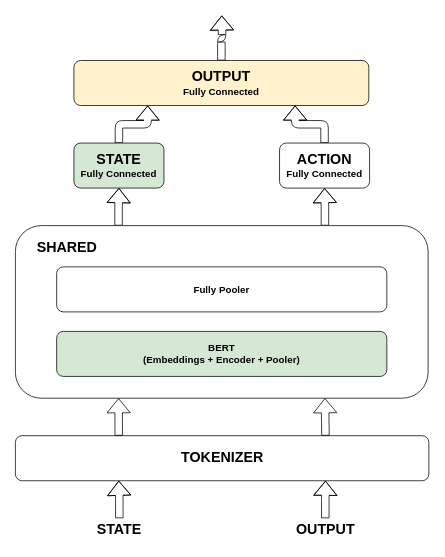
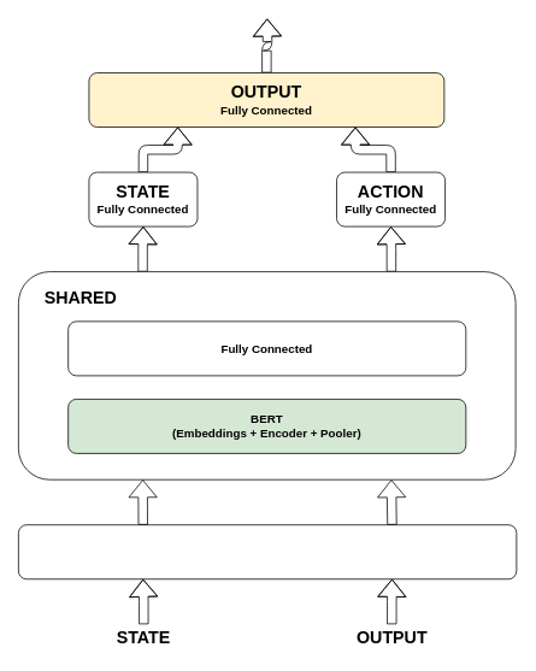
- <mxCell id="17" value="&lt;b&gt;&lt;font style=&quot;font-size: 19px&quot;&gt;STATE&lt;/font&gt;&lt;br&gt;Fully Connected&lt;br&gt;&lt;/b&gt;" style="rounded=1;whiteSpace=wrap;html=1;fontSize=13;fillColor=#d5e8d4;" parent="1" vertex="1"><mxGeometry x="98" y="190" width="120" height="60" as="geometry" /></mxCell>
+ <mxCell id="17" value="&lt;b&gt;&lt;font style=&quot;font-size: 19px&quot;&gt;STATE&lt;/font&gt;&lt;br&gt;Fully Connected&lt;br&gt;&lt;/b&gt;" style="rounded=1;whiteSpace=wrap;html=1;fontSize=13;" parent="1" vertex="1"><mxGeometry x="98" y="190" width="120" height="60" as="geometry" /></mxCell>
- <mxCell id="11" value="&lt;b&gt;&lt;font style=&quot;font-size: 13px&quot;&gt;Fully Pooler&lt;/font&gt;&lt;/b&gt;" style="rounded=1;whiteSpace=wrap;html=1;" parent="1" vertex="1"><mxGeometry x="75" y="355" width="440" height="60" as="geometry" /></mxCell>
+ <mxCell id="11" value="&lt;b&gt;&lt;font style=&quot;font-size: 13px&quot;&gt;Fully Connected&lt;/font&gt;&lt;/b&gt;" style="rounded=1;whiteSpace=wrap;html=1;" parent="1" vertex="1"><mxGeometry x="75" y="355" width="440" height="60" as="geometry" /></mxCell>
- <mxCell id="15" value="&lt;b&gt;&lt;font style=&quot;font-size: 19px&quot;&gt;TOKENIZER&lt;/font&gt;&lt;/b&gt;" style="text;html=1;strokeColor=none;fillColor=none;align=center;verticalAlign=middle;whiteSpace=wrap;rounded=1;" parent="1" vertex="1"><mxGeometry x="219" y="590" width="154" height="40" as="geometry" /></mxCell>
